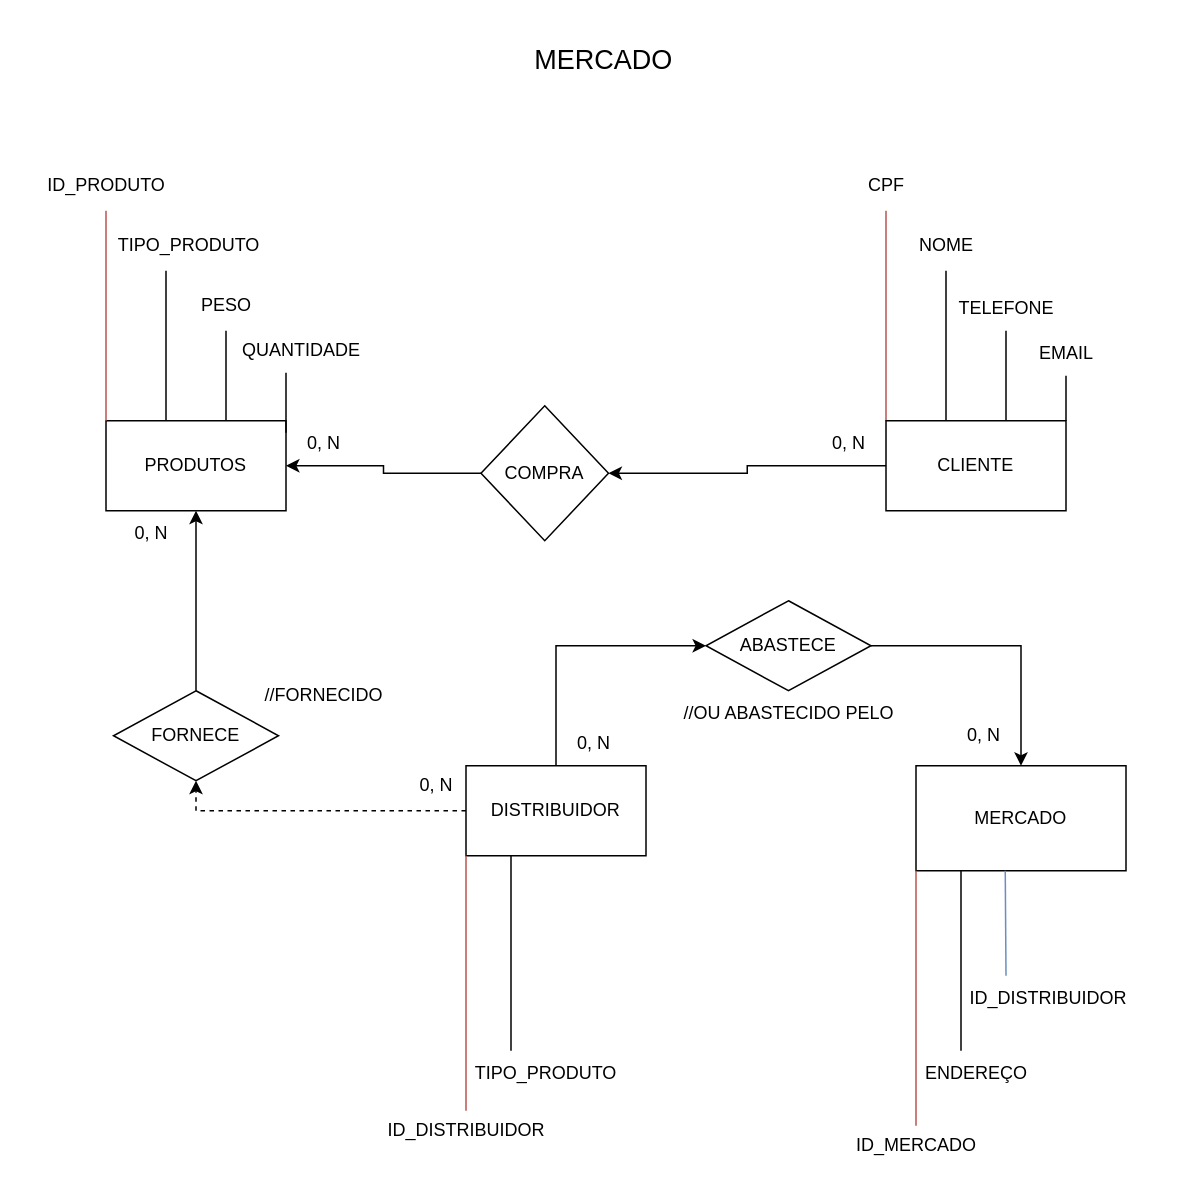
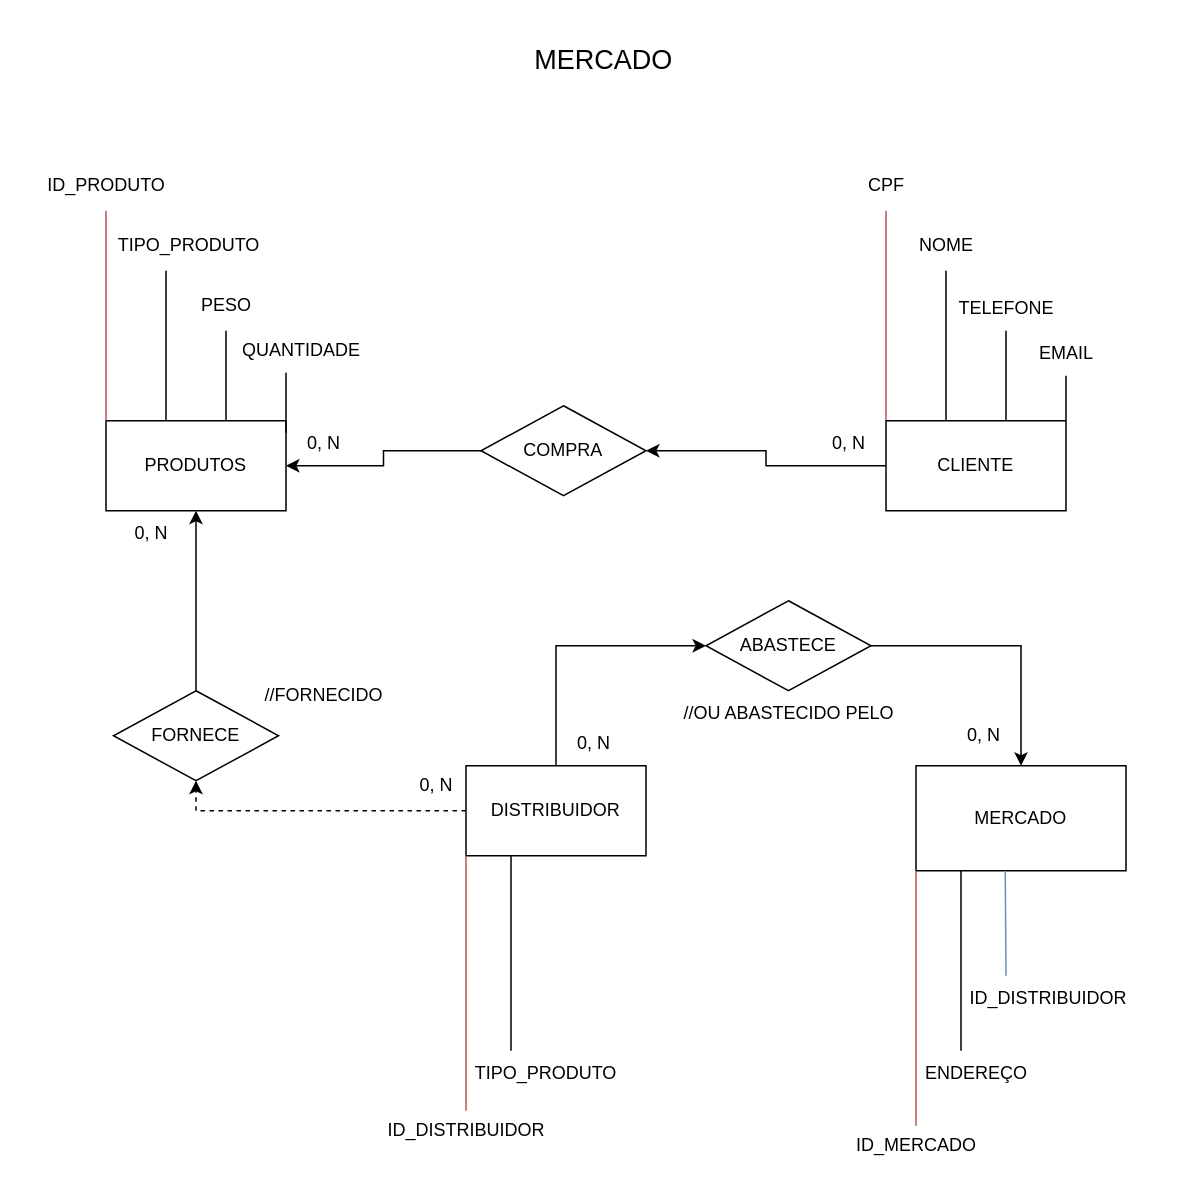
- <mxCell id="20" value="COMPRA" style="rhombus;whiteSpace=wrap;html=1;" vertex="1" parent="1"><mxGeometry x="320" y="270" width="85" height="90" as="geometry" /></mxCell>
+ <mxCell id="20" value="COMPRA" style="rhombus;whiteSpace=wrap;html=1;" vertex="1" parent="1"><mxGeometry x="320" y="270" width="110" height="60" as="geometry" /></mxCell>
